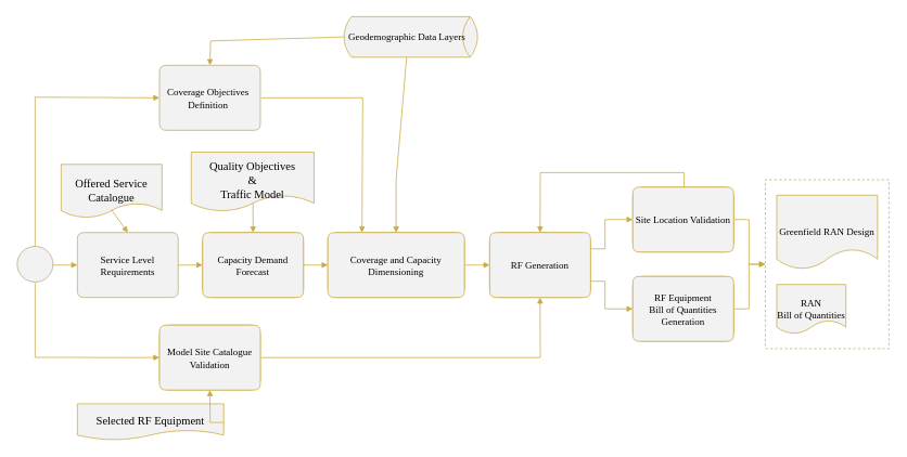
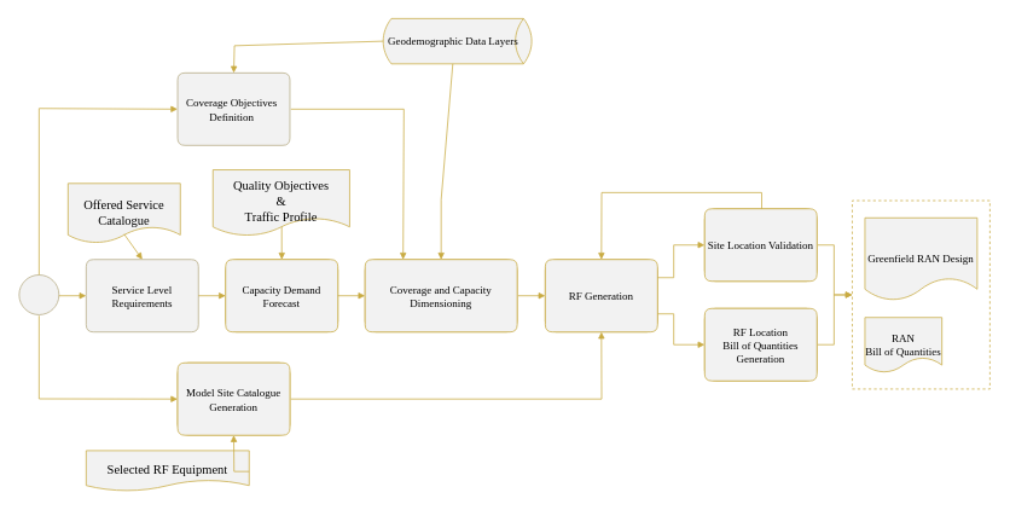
- <mxCell id="27" value="&lt;font style=&quot;font-size:14px;font-family:Verdana;color:#000000;direction:ltr;letter-spacing:0px;line-height:120%;opacity:1&quot;&gt;Quality Objectives&lt;br/&gt;&amp;amp;&lt;br/&gt;Traffic Model&lt;br/&gt;&lt;/font&gt;" style="verticalAlign=middle;align=center;vsdxID=304;fillColor=#F2F2F2;gradientColor=none;shape=stencil(tZJLDoIwEIZP0yWkDxFdI17AEzQyQGOlpFRBT29hMAEMG41dTf/55pX8RCRNKWsgnDbOmgu0KnMlEQfCuapKsMr5iIiUiCQ3FgprblWG/1p6ktNBgQxrWE9zKu35pJ6AWhzu5w8ZbHI19354hyjF1AN/uziMBuGIrFbVKkvXQUa/Rpcb+Lv6i0c6isJog7wdCxjbhvF44JtaaUm7QHaqCaxx0ilTza7S0hYQ+HFBrmUxSzUtQP0h/7Dgn/dj0/18MNgGDaW0RtdN80ubeQktKtIX);strokeColor=#C9AB42;spacingTop=-1;spacingBottom=-1;spacingLeft=-1;spacingRight=-1;labelBackgroundColor=none;rounded=1;html=1;whiteSpace=wrap;" vertex="1" parent="1"><mxGeometry x="234" y="187" width="151" height="72" as="geometry" /></mxCell>
+ <mxCell id="27" value="&lt;font style=&quot;font-size:14px;font-family:Verdana;color:#000000;direction:ltr;letter-spacing:0px;line-height:120%;opacity:1&quot;&gt;Quality Objectives&lt;br/&gt;&amp;amp;&lt;br/&gt;Traffic Profile&lt;br/&gt;&lt;/font&gt;" style="verticalAlign=middle;align=center;vsdxID=304;fillColor=#F2F2F2;gradientColor=none;shape=stencil(tZJLDoIwEIZP0yWkDxFdI17AEzQyQGOlpFRBT29hMAEMG41dTf/55pX8RCRNKWsgnDbOmgu0KnMlEQfCuapKsMr5iIiUiCQ3FgprblWG/1p6ktNBgQxrWE9zKu35pJ6AWhzu5w8ZbHI19354hyjF1AN/uziMBuGIrFbVKkvXQUa/Rpcb+Lv6i0c6isJog7wdCxjbhvF44JtaaUm7QHaqCaxx0ilTza7S0hYQ+HFBrmUxSzUtQP0h/7Dgn/dj0/18MNgGDaW0RtdN80ubeQktKtIX);strokeColor=#C9AB42;spacingTop=-1;spacingBottom=-1;spacingLeft=-1;spacingRight=-1;labelBackgroundColor=none;rounded=1;html=1;whiteSpace=wrap;" vertex="1" parent="1"><mxGeometry x="234" y="187" width="151" height="72" as="geometry" /></mxCell>
- <mxCell id="30" value="&lt;font style=&quot;font-size:12px;font-family:Verdana;color:#000000;direction:ltr;letter-spacing:0px;line-height:120%;opacity:1&quot;&gt;RF Equipment &lt;br/&gt;Bill of Quantities Generation&lt;br/&gt;&lt;/font&gt;" style="text;vsdxID=332;fillColor=#F2F2F2;gradientColor=none;strokeColor=#C9AB42;spacingTop=-1;spacingBottom=-1;spacingLeft=-1;spacingRight=-1;labelBackgroundColor=none;rounded=1;html=1;whiteSpace=wrap;verticalAlign=middle;align=center;;html=1;" vertex="1" parent="28"><mxGeometry y="40" width="124.16" as="geometry" /></mxCell>
+ <mxCell id="30" value="&lt;font style=&quot;font-size:12px;font-family:Verdana;color:#000000;direction:ltr;letter-spacing:0px;line-height:120%;opacity:1&quot;&gt;RF Location &lt;br/&gt;Bill of Quantities Generation&lt;br/&gt;&lt;/font&gt;" style="text;vsdxID=332;fillColor=#F2F2F2;gradientColor=none;strokeColor=#C9AB42;spacingTop=-1;spacingBottom=-1;spacingLeft=-1;spacingRight=-1;labelBackgroundColor=none;rounded=1;html=1;whiteSpace=wrap;verticalAlign=middle;align=center;;html=1;" vertex="1" parent="28"><mxGeometry y="40" width="124.16" as="geometry" /></mxCell>
- <mxCell id="14" value="&lt;font style=&quot;font-size:12px;font-family:Verdana;color:#000000;direction:ltr;letter-spacing:0px;line-height:120%;opacity:1&quot;&gt;Model Site Catalogue Validation&lt;br/&gt;&lt;/font&gt;" style="text;vsdxID=122;fillColor=#F2F2F2;gradientColor=none;strokeColor=#C9AB42;spacingTop=-1;spacingBottom=-1;spacingLeft=-1;spacingRight=-1;labelBackgroundColor=none;rounded=1;html=1;whiteSpace=wrap;verticalAlign=middle;align=center;;html=1;" vertex="1" parent="12"><mxGeometry y="40" width="124.16" as="geometry" /></mxCell>
+ <mxCell id="14" value="&lt;font style=&quot;font-size:12px;font-family:Verdana;color:#000000;direction:ltr;letter-spacing:0px;line-height:120%;opacity:1&quot;&gt;Model Site Catalogue Generation&lt;br/&gt;&lt;/font&gt;" style="text;vsdxID=122;fillColor=#F2F2F2;gradientColor=none;strokeColor=#C9AB42;spacingTop=-1;spacingBottom=-1;spacingLeft=-1;spacingRight=-1;labelBackgroundColor=none;rounded=1;html=1;whiteSpace=wrap;verticalAlign=middle;align=center;;html=1;" vertex="1" parent="12"><mxGeometry y="40" width="124.16" as="geometry" /></mxCell>
